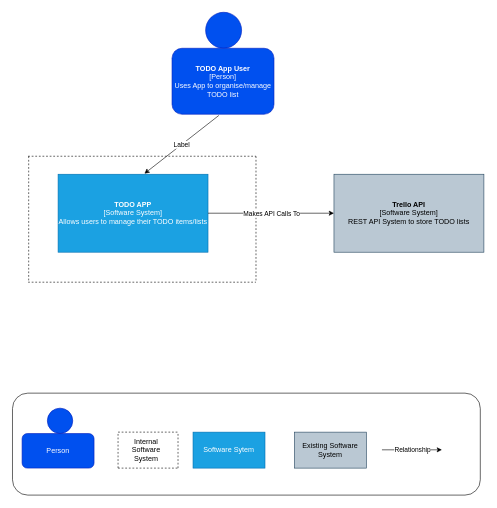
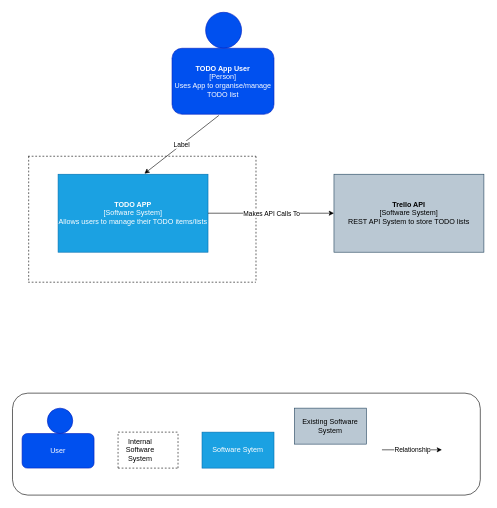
- <mxCell id="31" value="Internal Software System" style="text;html=1;strokeColor=none;fillColor=none;align=center;verticalAlign=middle;whiteSpace=wrap;rounded=0;" parent="17" vertex="1"><mxGeometry x="203" y="85" width="40" height="20" as="geometry" /></mxCell>
+ <mxCell id="31" value="Internal Software System" style="text;html=1;strokeColor=none;fillColor=none;align=center;verticalAlign=middle;whiteSpace=wrap;rounded=0;" parent="17" vertex="1"><mxGeometry x="193" y="85" width="40" height="20" as="geometry" /></mxCell>
- <mxCell id="27" value="Software Sytem" style="rounded=0;whiteSpace=wrap;html=1;fillColor=#1ba1e2;strokeColor=#006EAF;fontColor=#ffffff;" parent="17" vertex="1"><mxGeometry x="301" y="65" width="120" height="60" as="geometry" /></mxCell>
+ <mxCell id="27" value="Software Sytem" style="rounded=0;whiteSpace=wrap;html=1;fillColor=#1ba1e2;strokeColor=#006EAF;fontColor=#ffffff;" parent="17" vertex="1"><mxGeometry x="316" y="65" width="120" height="60" as="geometry" /></mxCell>
- <mxCell id="28" value="Existing Software System" style="rounded=0;whiteSpace=wrap;html=1;fillColor=#bac8d3;strokeColor=#23445d;" parent="17" vertex="1"><mxGeometry x="470" y="65" width="120" height="60" as="geometry" /></mxCell>
+ <mxCell id="28" value="Existing Software System" style="rounded=0;whiteSpace=wrap;html=1;fillColor=#bac8d3;strokeColor=#23445d;" parent="17" vertex="1"><mxGeometry x="470" y="25" width="120" height="60" as="geometry" /></mxCell>
- <mxCell id="21" value="Person" style="rounded=1;whiteSpace=wrap;html=1;fillColor=#0050ef;strokeColor=#001DBC;fontColor=#ffffff;" parent="19" vertex="1"><mxGeometry y="42.35" width="120" height="57.65" as="geometry" /></mxCell>
+ <mxCell id="21" value="User" style="rounded=1;whiteSpace=wrap;html=1;fillColor=#0050ef;strokeColor=#001DBC;fontColor=#ffffff;" parent="19" vertex="1"><mxGeometry y="42.35" width="120" height="57.65" as="geometry" /></mxCell>
